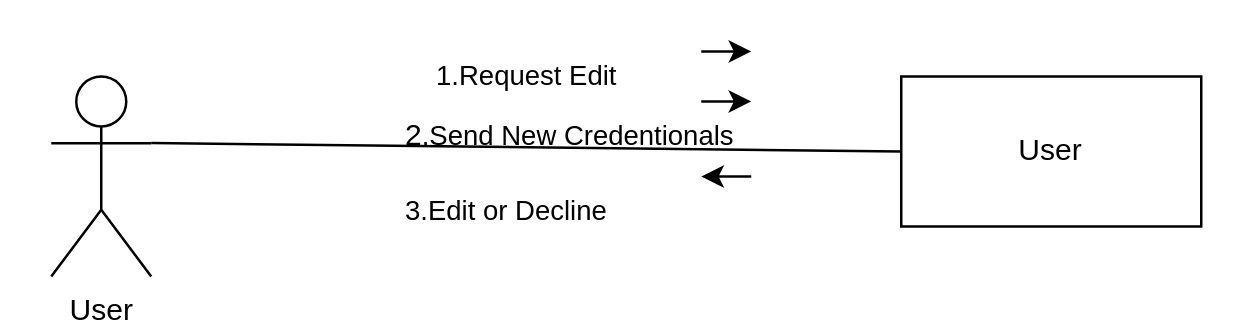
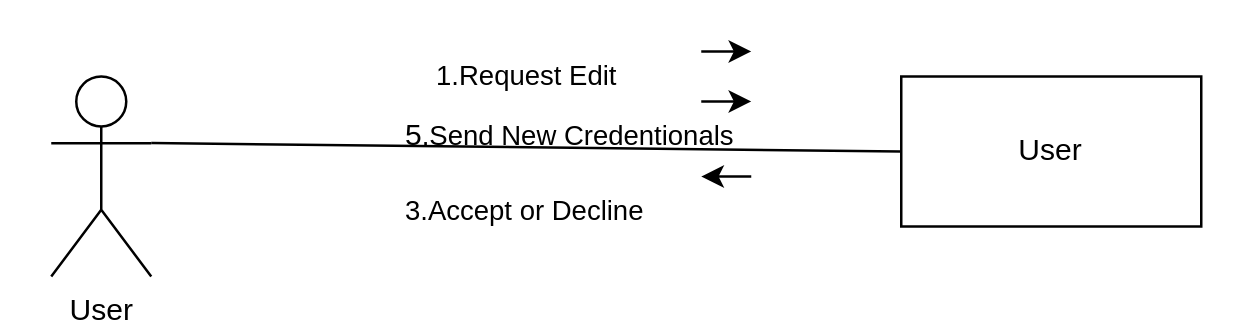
- <mxCell id="6" value="&lt;div&gt;2&lt;font style=&quot;font-size: 11px&quot;&gt;.Send New Credentionals&lt;br&gt;&lt;/font&gt;&lt;/div&gt;" style="text;html=1;" vertex="1" parent="5"><mxGeometry width="120" height="30" as="geometry" /></mxCell>
+ <mxCell id="6" value="&lt;div&gt;5&lt;font style=&quot;font-size: 11px&quot;&gt;.Send New Credentionals&lt;br&gt;&lt;/font&gt;&lt;/div&gt;" style="text;html=1;" vertex="1" parent="5"><mxGeometry width="120" height="30" as="geometry" /></mxCell>
- <mxCell id="7" value="&lt;font style=&quot;font-size: 11px&quot;&gt;3.Edit or Decline&lt;br&gt;&lt;/font&gt;" style="text;html=1;" vertex="1" parent="5"><mxGeometry y="30" width="120" height="30" as="geometry" /></mxCell>
+ <mxCell id="7" value="&lt;font style=&quot;font-size: 11px&quot;&gt;3.Accept or Decline&lt;br&gt;&lt;/font&gt;" style="text;html=1;" vertex="1" parent="5"><mxGeometry y="30" width="120" height="30" as="geometry" /></mxCell>
